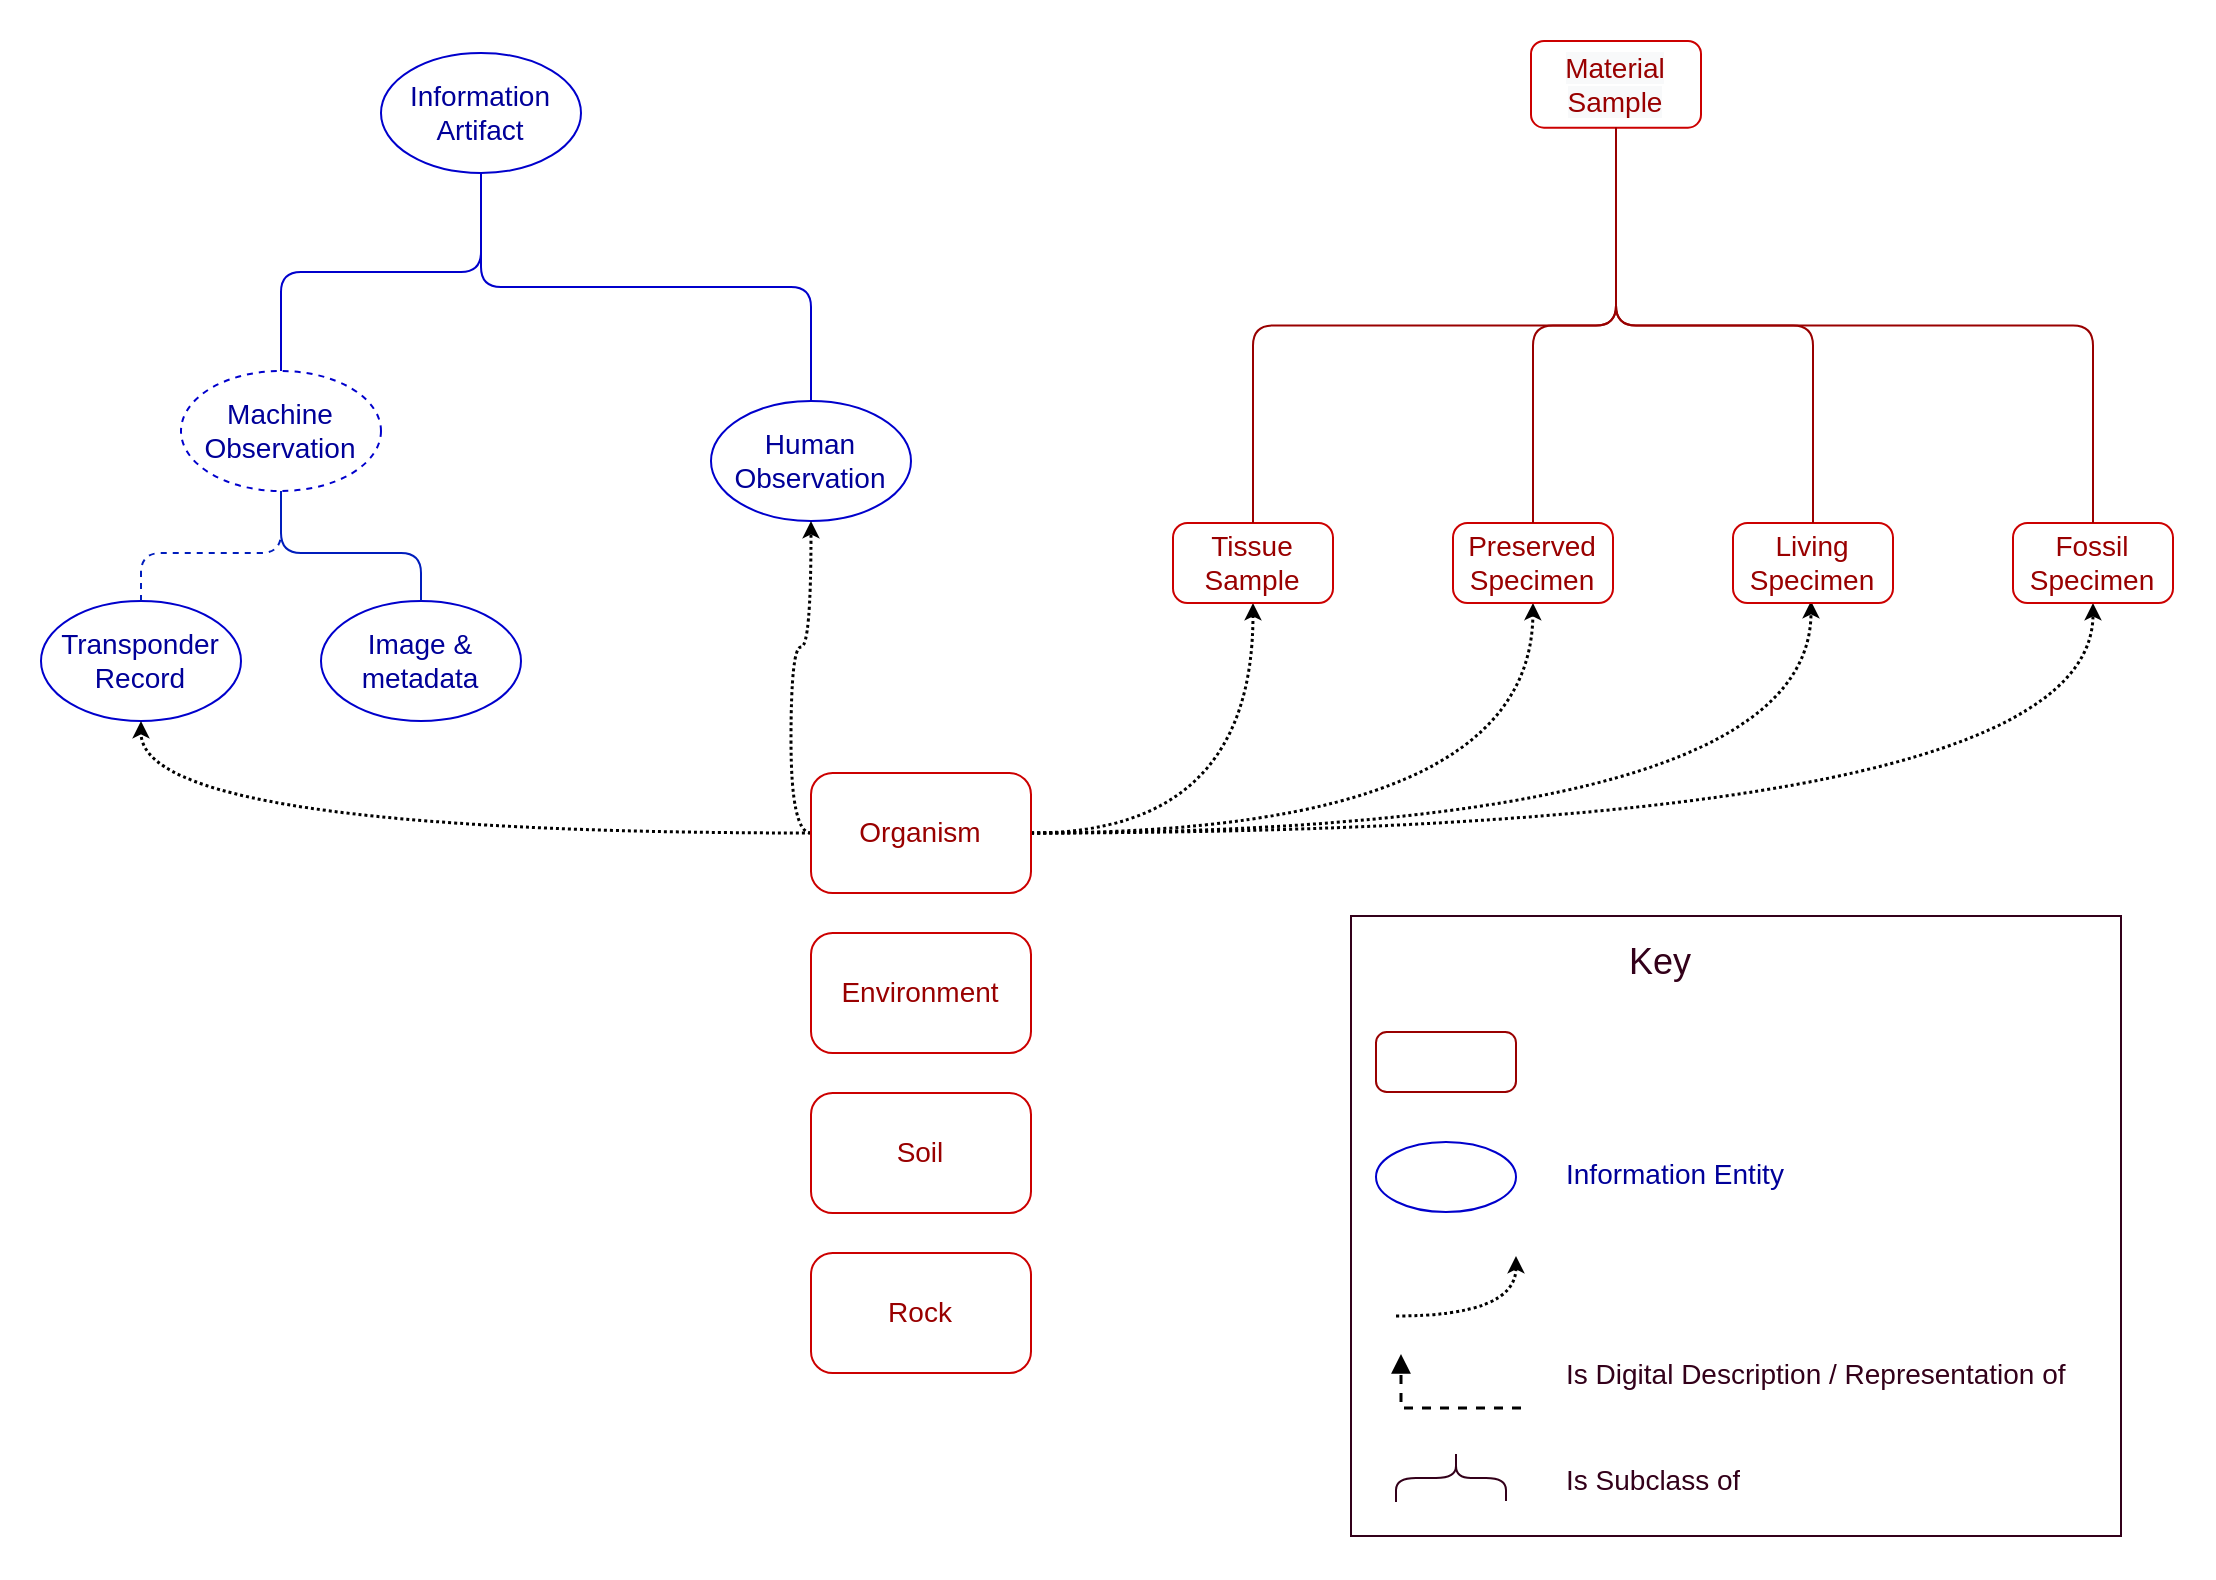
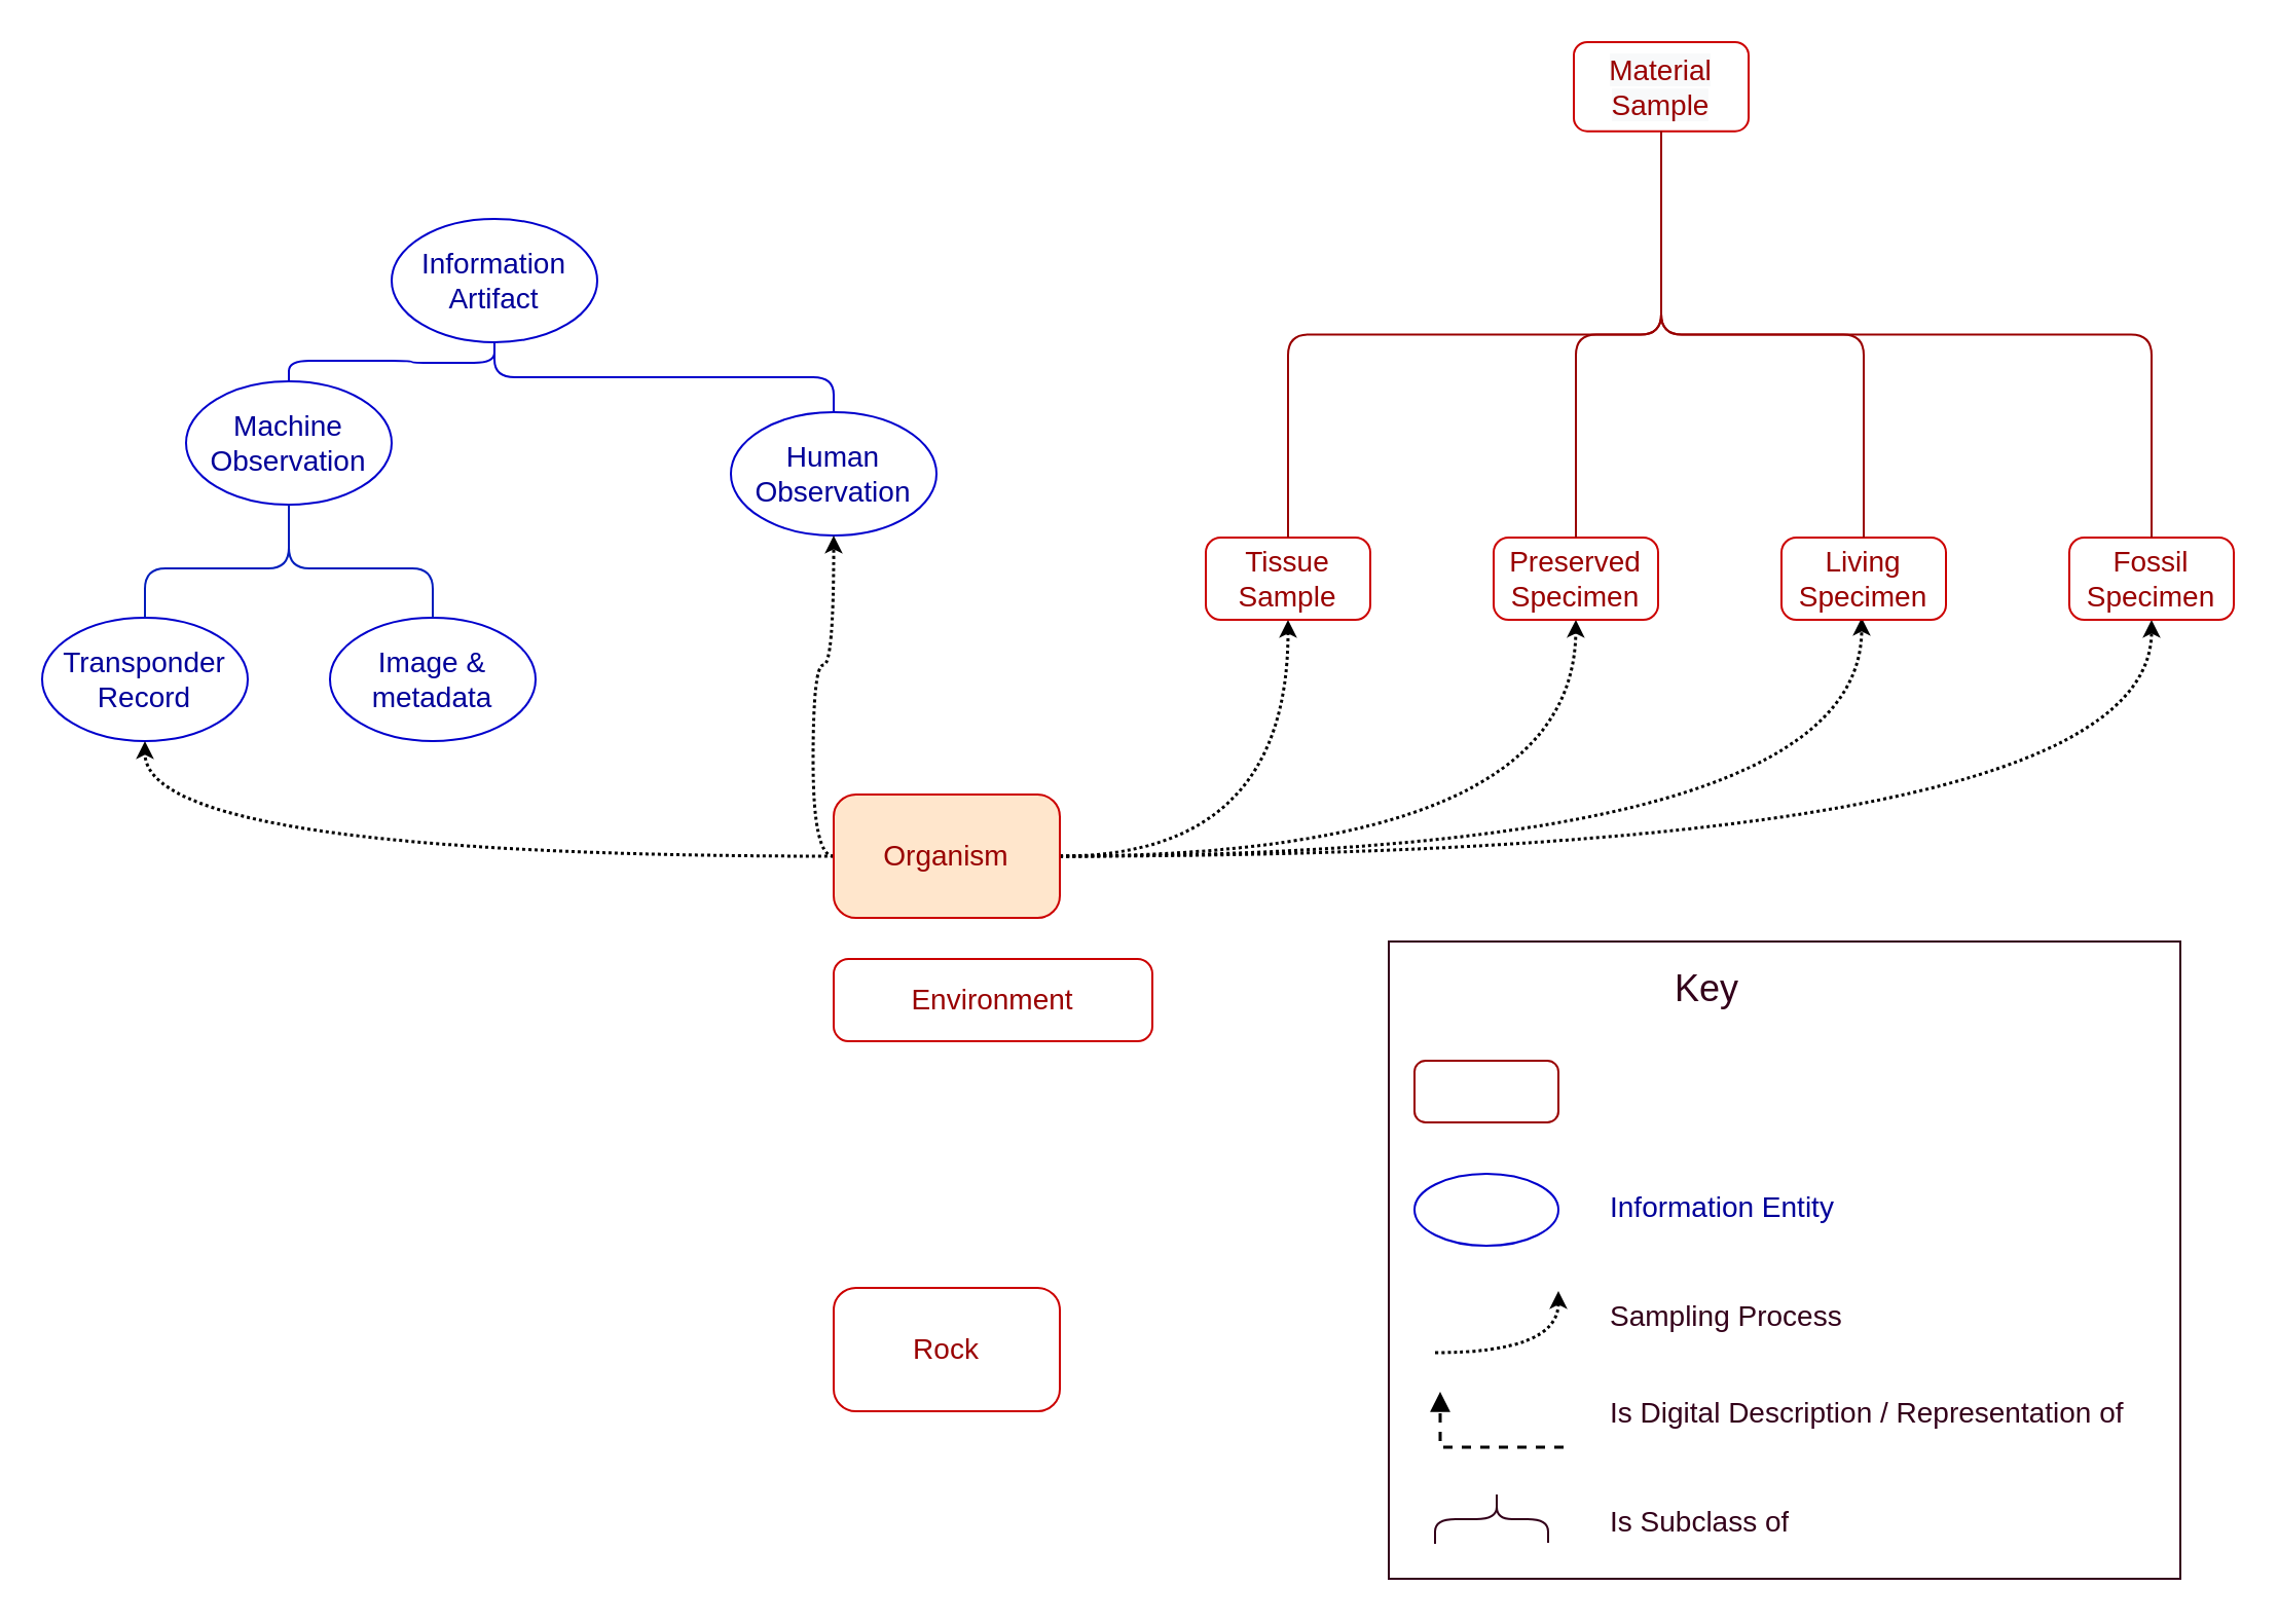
- <mxCell id="3" value="Information&lt;br style=&quot;font-size: 14px;&quot;&gt;Artifact" style="ellipse;whiteSpace=wrap;html=1;fillColor=none;strokeColor=#0000CC;fontColor=#000099;fontSize=14;" parent="1" vertex="1"><mxGeometry x="190" y="26" width="100" height="60" as="geometry" /></mxCell>
+ <mxCell id="3" value="Information&lt;br style=&quot;font-size: 14px;&quot;&gt;Artifact" style="ellipse;whiteSpace=wrap;html=1;fillColor=none;strokeColor=#0000CC;fontColor=#000099;fontSize=14;" parent="1" vertex="1"><mxGeometry x="190" y="106" width="100" height="60" as="geometry" /></mxCell>
- <mxCell id="5" value="Machine&lt;br style=&quot;font-size: 14px;&quot;&gt;Observation" style="ellipse;whiteSpace=wrap;html=1;fillColor=none;strokeColor=#0000CC;fontColor=#000099;fontSize=14;dashed=1;" parent="1" vertex="1"><mxGeometry x="90" y="185" width="100" height="60" as="geometry" /></mxCell>
+ <mxCell id="5" value="Machine&lt;br style=&quot;font-size: 14px;&quot;&gt;Observation" style="ellipse;whiteSpace=wrap;html=1;fillColor=none;strokeColor=#0000CC;fontColor=#000099;fontSize=14;" parent="1" vertex="1"><mxGeometry x="90" y="185" width="100" height="60" as="geometry" /></mxCell>
- <mxCell id="14" value="" style="endArrow=none;html=1;entryX=0.5;entryY=1;entryDx=0;entryDy=0;edgeStyle=orthogonalEdgeStyle;exitX=0.5;exitY=0;exitDx=0;exitDy=0;fillColor=#0050ef;strokeColor=#001DBC;dashed=1;" parent="1" source="13" target="5" edge="1"><mxGeometry width="50" height="50" relative="1" as="geometry"><mxPoint x="150" y="196" as="sourcePoint" /><mxPoint x="250" y="96" as="targetPoint" /><Array as="points"><mxPoint x="70" y="276" /><mxPoint x="140" y="276" /></Array></mxGeometry></mxCell>
+ <mxCell id="14" value="" style="endArrow=none;html=1;entryX=0.5;entryY=1;entryDx=0;entryDy=0;edgeStyle=orthogonalEdgeStyle;exitX=0.5;exitY=0;exitDx=0;exitDy=0;fillColor=#0050ef;strokeColor=#001DBC;" parent="1" source="13" target="5" edge="1"><mxGeometry width="50" height="50" relative="1" as="geometry"><mxPoint x="150" y="196" as="sourcePoint" /><mxPoint x="250" y="96" as="targetPoint" /><Array as="points"><mxPoint x="70" y="276" /><mxPoint x="140" y="276" /></Array></mxGeometry></mxCell>
- <mxCell id="21" value="&lt;span style=&quot;font-size: 14px;&quot;&gt;Organism&lt;/span&gt;" style="rounded=1;whiteSpace=wrap;html=1;arcSize=18;strokeColor=#CC0000;fontColor=#990000;fontSize=14;" parent="1" vertex="1"><mxGeometry x="405" y="386" width="110" height="60" as="geometry" /></mxCell>
+ <mxCell id="21" value="&lt;span style=&quot;font-size: 14px;&quot;&gt;Organism&lt;/span&gt;" style="rounded=1;whiteSpace=wrap;html=1;arcSize=18;strokeColor=#CC0000;fontColor=#990000;fontSize=14;fillColor=#ffe6cc;" parent="1" vertex="1"><mxGeometry x="405" y="386" width="110" height="60" as="geometry" /></mxCell>
- <mxCell id="18" value="&lt;span style=&quot;font-size: 14px;&quot;&gt;Environment&lt;/span&gt;" style="rounded=1;whiteSpace=wrap;html=1;arcSize=18;strokeColor=#CC0000;fontColor=#990000;fontSize=14;" parent="1" vertex="1"><mxGeometry x="405" y="466" width="110" height="60" as="geometry" /></mxCell>
+ <mxCell id="18" value="&lt;span style=&quot;font-size: 14px;&quot;&gt;Environment&lt;/span&gt;" style="rounded=1;whiteSpace=wrap;html=1;arcSize=18;strokeColor=#CC0000;fontColor=#990000;fontSize=14;" parent="1" vertex="1"><mxGeometry x="405" y="466" width="155" height="40" as="geometry" /></mxCell>
- <mxCell id="19" value="Soil" style="rounded=1;whiteSpace=wrap;html=1;arcSize=18;strokeColor=#CC0000;fontColor=#990000;fontSize=14;" parent="1" vertex="1"><mxGeometry x="405" y="546" width="110" height="60" as="geometry" /></mxCell>
+ <mxCell id="35" value="&lt;h1 style=&quot;font-size: 14px;&quot;&gt;&lt;span style=&quot;font-size: 14px; font-weight: normal; line-height: 100%;&quot;&gt;Sampling Process&lt;/span&gt;&lt;br style=&quot;font-size: 14px;&quot;&gt;&lt;/h1&gt;" style="text;html=1;strokeColor=#FFFFFF;fillColor=none;spacing=5;spacingTop=-20;whiteSpace=wrap;overflow=hidden;rounded=0;fontColor=#33001A;strokeWidth=0;fontSize=14;" parent="1" vertex="1"><mxGeometry x="777.5" y="633" width="190" height="20" as="geometry" /></mxCell>
